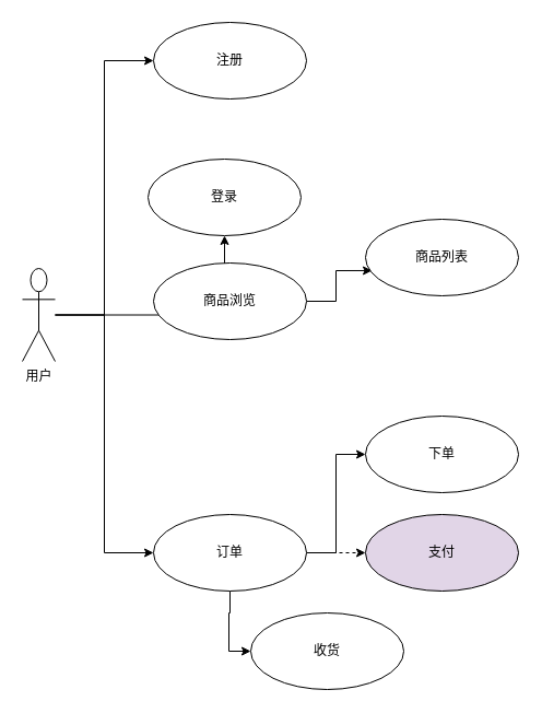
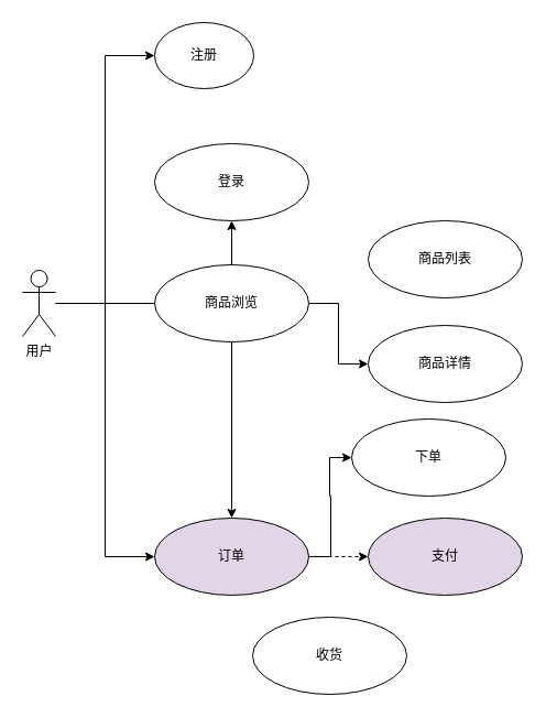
- <mxCell id="6" value="注册" style="ellipse;whiteSpace=wrap;html=1;" vertex="1" parent="1"><mxGeometry x="140" y="20" width="140" height="70" as="geometry" /></mxCell>
+ <mxCell id="6" value="注册" style="ellipse;whiteSpace=wrap;html=1;" vertex="1" parent="1"><mxGeometry x="140" y="20" width="90" height="60" as="geometry" /></mxCell>
- <mxCell id="7" value="登录" style="ellipse;whiteSpace=wrap;html=1;" vertex="1" parent="1"><mxGeometry x="135" y="145" width="140" height="70" as="geometry" /></mxCell>
+ <mxCell id="7" value="登录" style="ellipse;whiteSpace=wrap;html=1;" vertex="1" parent="1"><mxGeometry x="140" y="130" width="140" height="70" as="geometry" /></mxCell>
- <mxCell id="8" style="edgeStyle=orthogonalEdgeStyle;rounded=0;orthogonalLoop=1;jettySize=auto;html=1;entryX=0.043;entryY=0.671;entryDx=0;entryDy=0;entryPerimeter=0;" edge="1" parent="1" source="10" target="15"><mxGeometry relative="1" as="geometry" /></mxCell>
+ <mxCell id="8" style="edgeStyle=orthogonalEdgeStyle;rounded=0;orthogonalLoop=1;jettySize=auto;html=1;" edge="1" parent="1" source="10" target="14"><mxGeometry relative="1" as="geometry" /></mxCell>
- <mxCell id="5" value="用户" style="shape=umlActor;verticalLabelPosition=bottom;verticalAlign=top;html=1;" vertex="1" parent="1"><mxGeometry x="20" y="245" width="30" height="85" as="geometry" /></mxCell>
+ <mxCell id="5" value="用户" style="shape=umlActor;verticalLabelPosition=bottom;verticalAlign=top;html=1;" vertex="1" parent="1"><mxGeometry x="20" y="245" width="30" height="60" as="geometry" /></mxCell>
+ <mxCell id="9" style="edgeStyle=orthogonalEdgeStyle;rounded=0;orthogonalLoop=1;jettySize=auto;html=1;" edge="1" parent="1" source="10" target="16"><mxGeometry relative="1" as="geometry" /></mxCell>
+ <mxCell id="16" value="商品详情" style="ellipse;whiteSpace=wrap;html=1;" vertex="1" parent="1"><mxGeometry x="334" y="295" width="140" height="70" as="geometry" /></mxCell>
- <mxCell id="17" value="下单" style="ellipse;whiteSpace=wrap;html=1;" vertex="1" parent="1"><mxGeometry x="334" y="380" width="140" height="70" as="geometry" /></mxCell>
+ <mxCell id="17" value="下单" style="ellipse;whiteSpace=wrap;html=1;" vertex="1" parent="1"><mxGeometry x="319" y="380" width="140" height="70" as="geometry" /></mxCell>
- <mxCell id="14" value="订单" style="ellipse;whiteSpace=wrap;html=1;" vertex="1" parent="1"><mxGeometry x="140" y="470" width="140" height="70" as="geometry" /></mxCell>
+ <mxCell id="14" value="订单" style="ellipse;whiteSpace=wrap;html=1;fillColor=#e1d5e7;" vertex="1" parent="1"><mxGeometry x="140" y="470" width="140" height="70" as="geometry" /></mxCell>
- <mxCell id="13" style="edgeStyle=orthogonalEdgeStyle;rounded=0;orthogonalLoop=1;jettySize=auto;html=1;entryX=0;entryY=0.5;entryDx=0;entryDy=0;" edge="1" parent="1" source="14" target="19"><mxGeometry relative="1" as="geometry" /></mxCell>
